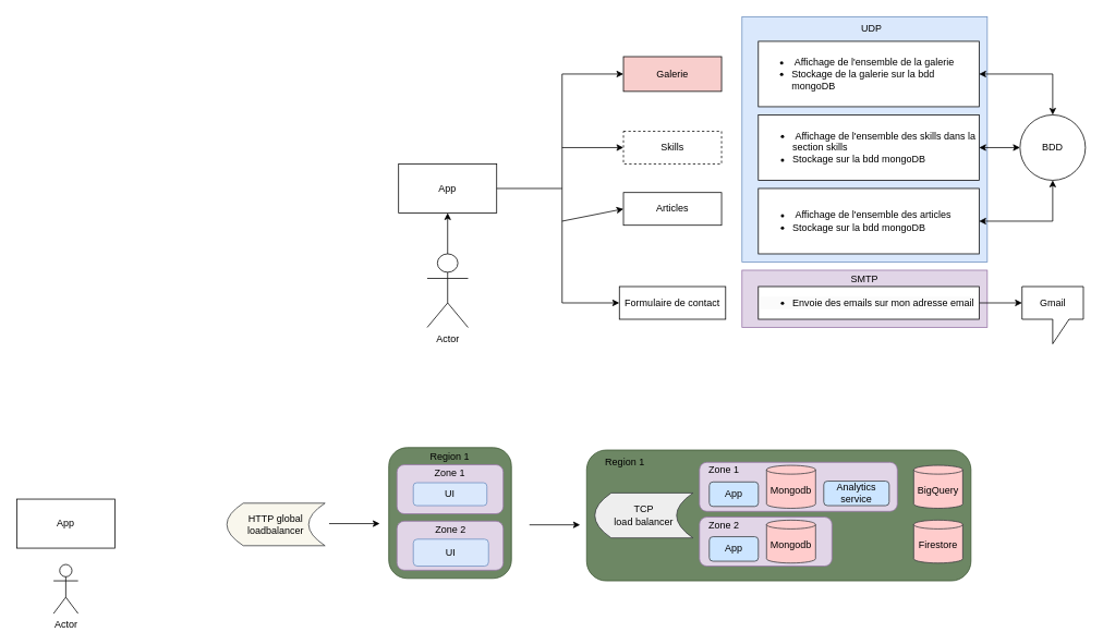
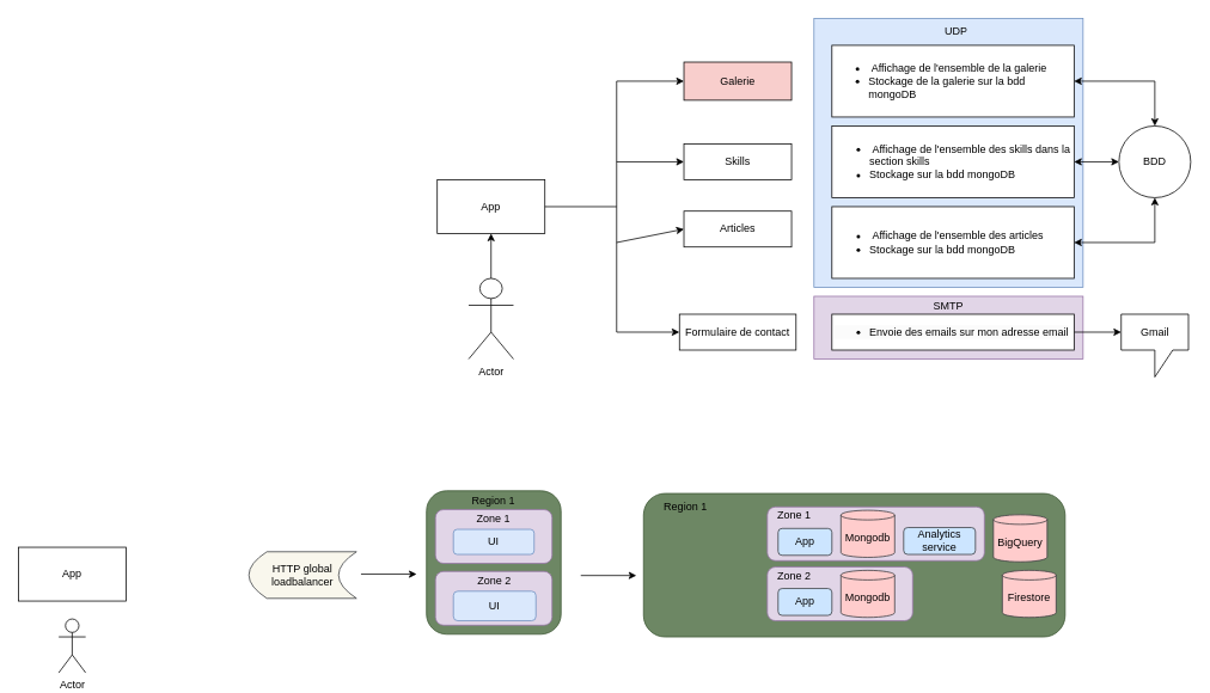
- <mxCell id="11" value="Skills" style="rounded=0;whiteSpace=wrap;html=1;dashed=1;" parent="1" vertex="1"><mxGeometry x="762" y="160" width="120" height="40" as="geometry" /></mxCell>
+ <mxCell id="11" value="Skills" style="rounded=0;whiteSpace=wrap;html=1;" parent="1" vertex="1"><mxGeometry x="762" y="160" width="120" height="40" as="geometry" /></mxCell>
- <mxCell id="48" value="BigQuery" style="shape=cylinder3;whiteSpace=wrap;html=1;boundedLbl=1;backgroundOutline=1;size=5.358;fillColor=#ffcccc;strokeColor=#36393d;" vertex="1" parent="1"><mxGeometry x="1117" y="568.75" width="60" height="52.5" as="geometry" /></mxCell>
+ <mxCell id="48" value="BigQuery" style="shape=cylinder3;whiteSpace=wrap;html=1;boundedLbl=1;backgroundOutline=1;size=5.358;fillColor=#ffcccc;strokeColor=#36393d;" vertex="1" parent="1"><mxGeometry x="1107" y="573.75" width="60" height="52.5" as="geometry" /></mxCell>
- <mxCell id="40" value="TCP&lt;br&gt;load balancer" style="shape=dataStorage;whiteSpace=wrap;html=1;fixedSize=1;align=center;fillColor=#eeeeee;strokeColor=#36393d;" vertex="1" parent="1"><mxGeometry x="727" y="602.5" width="120" height="55" as="geometry" /></mxCell>
